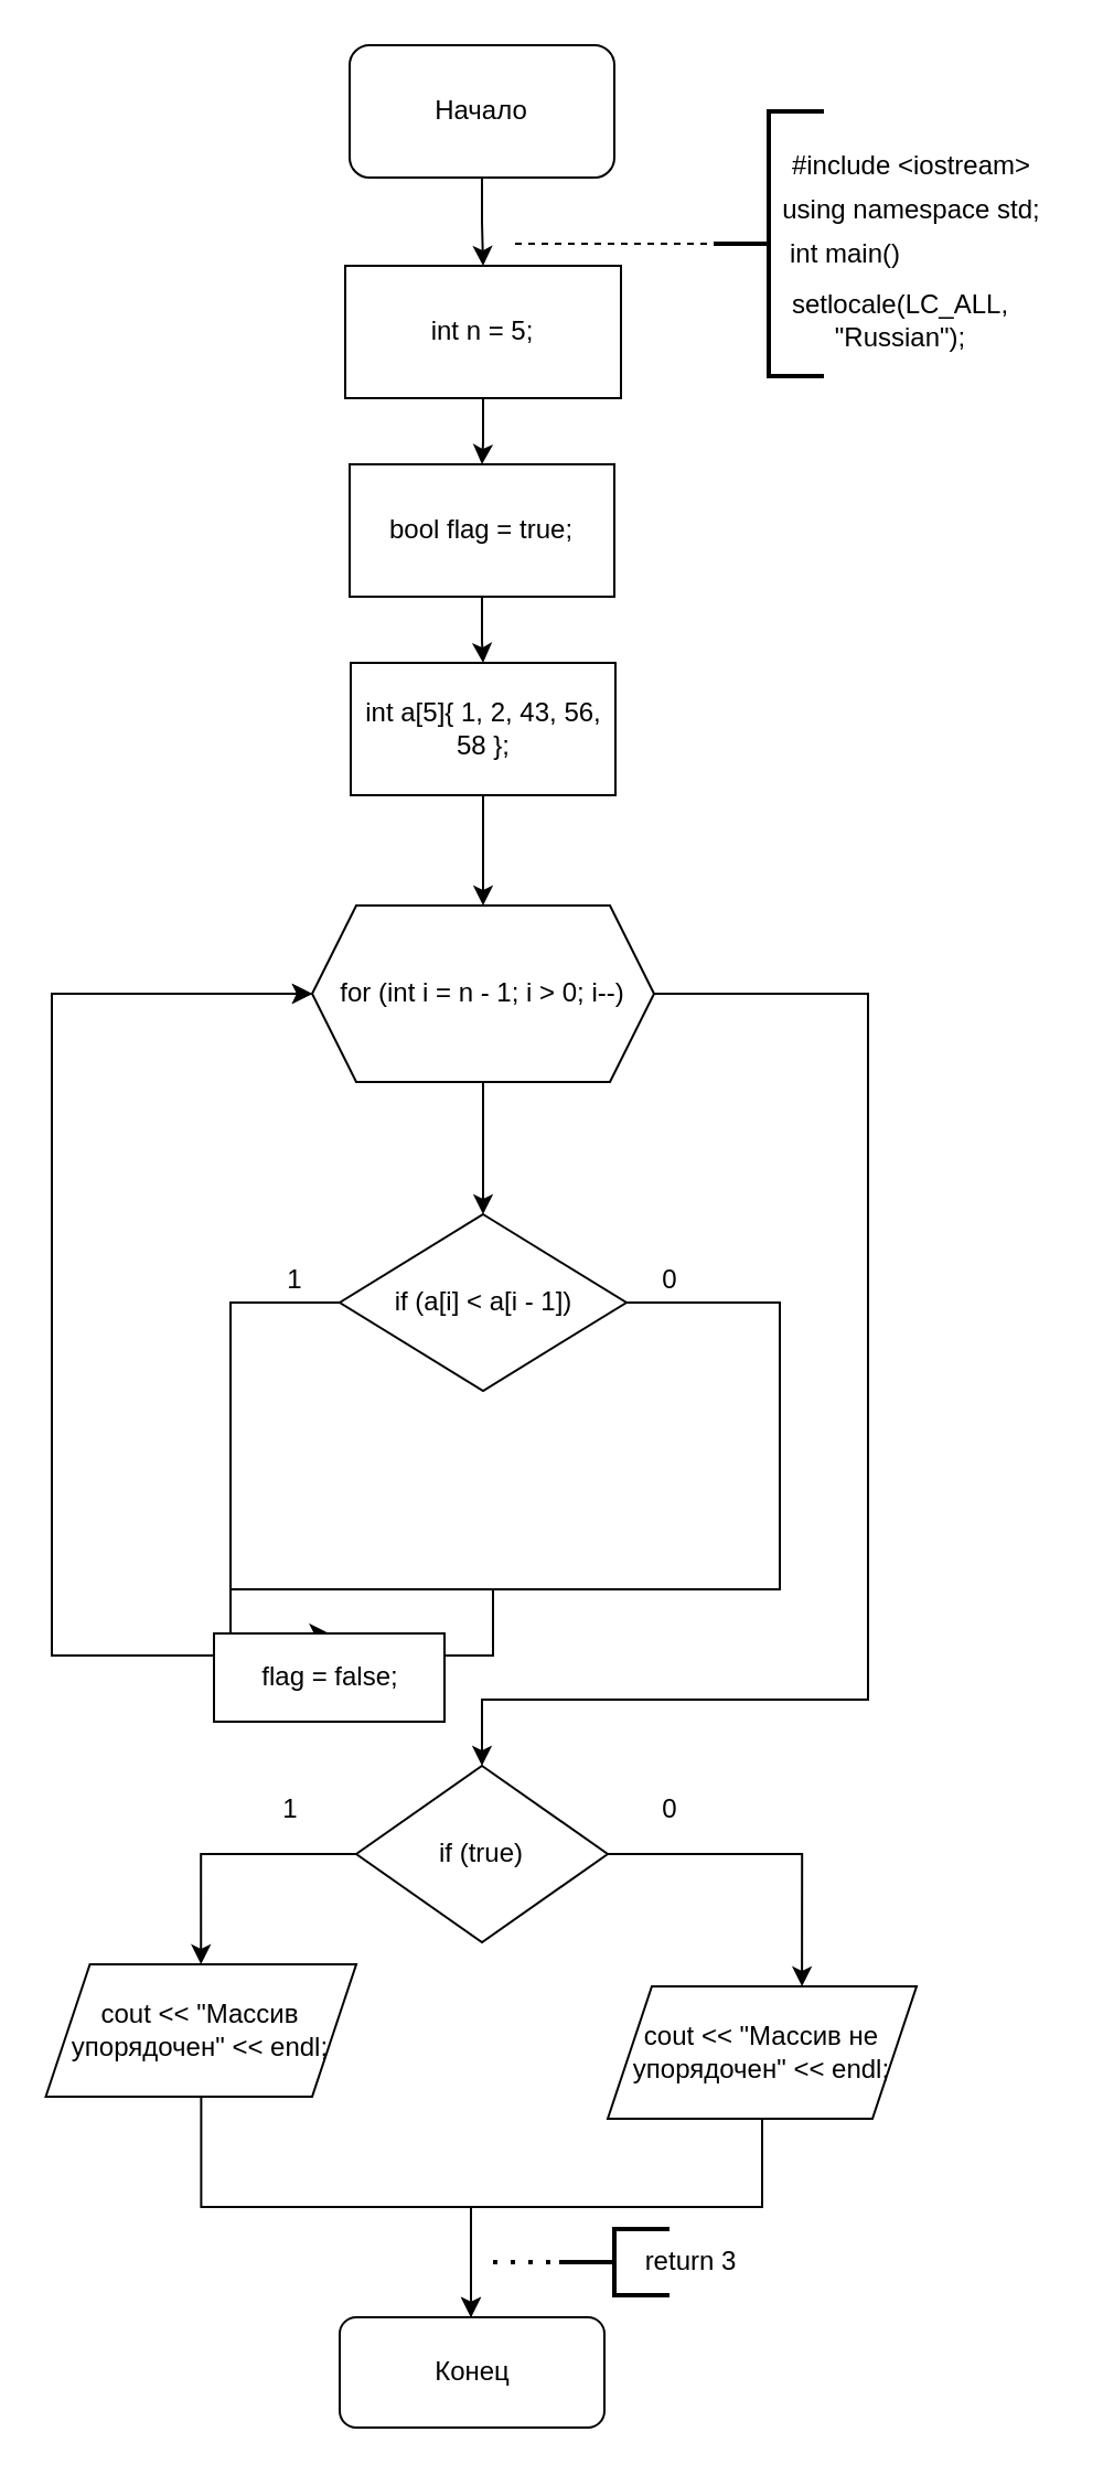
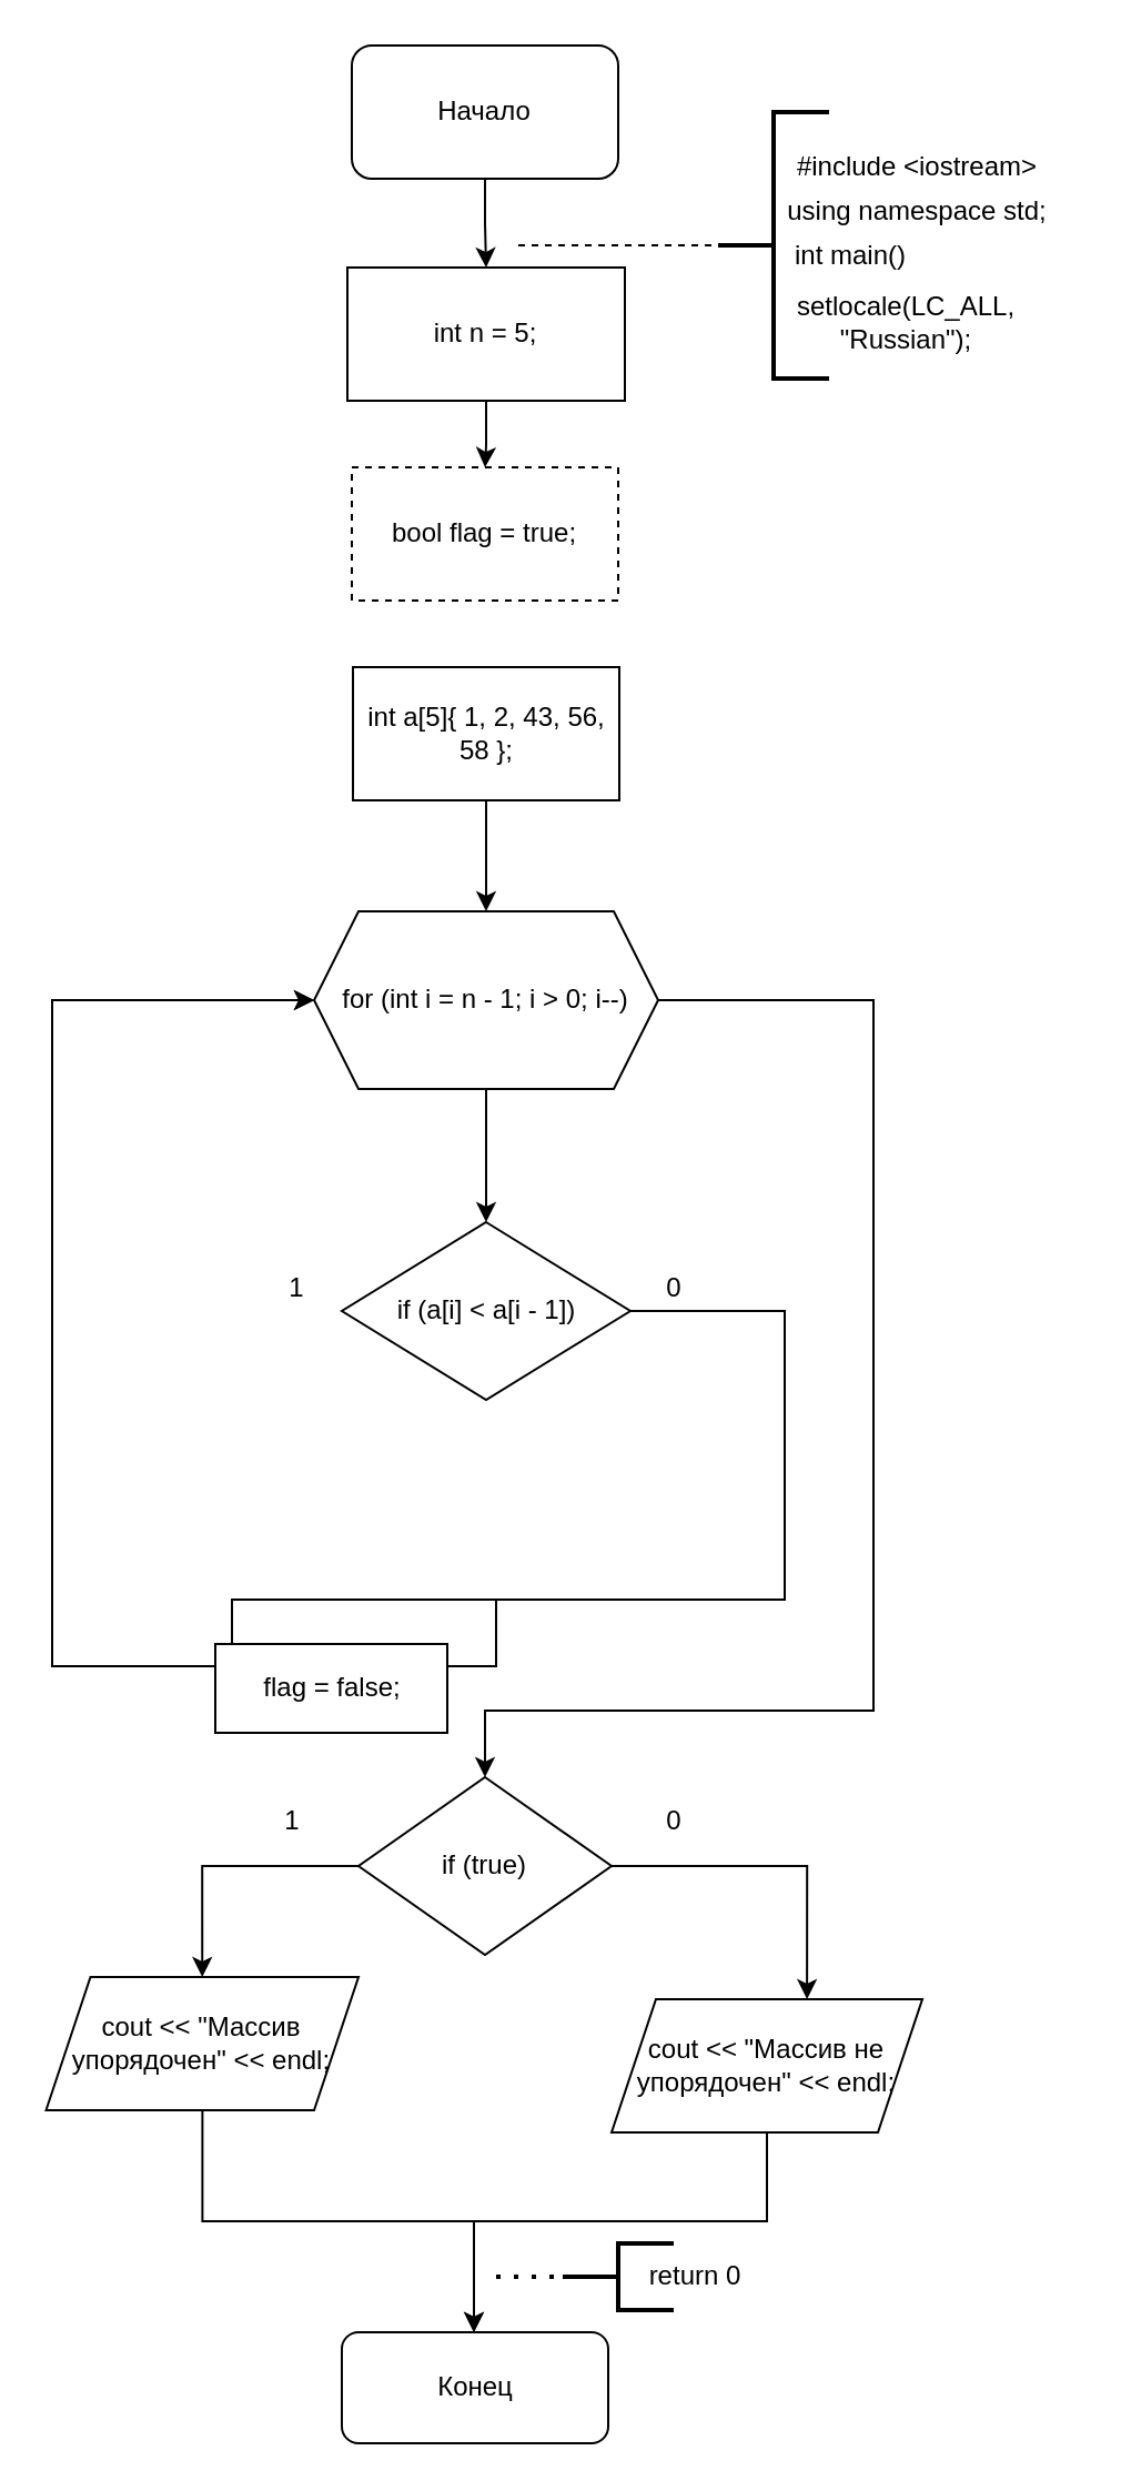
- <mxCell id="13" value="bool flag = true;" style="rounded=0;whiteSpace=wrap;html=1;" vertex="1" parent="1"><mxGeometry x="158" y="210" width="120" height="60" as="geometry" /></mxCell>
+ <mxCell id="13" value="bool flag = true;" style="rounded=0;whiteSpace=wrap;html=1;dashed=1;" vertex="1" parent="1"><mxGeometry x="158" y="210" width="120" height="60" as="geometry" /></mxCell>
- <mxCell id="12" style="edgeStyle=orthogonalEdgeStyle;rounded=0;orthogonalLoop=1;jettySize=auto;html=1;" edge="1" parent="1" source="13" target="15"><mxGeometry relative="1" as="geometry" /></mxCell>
- <mxCell id="19" style="edgeStyle=orthogonalEdgeStyle;rounded=0;orthogonalLoop=1;jettySize=auto;html=1;entryX=0.5;entryY=0;entryDx=0;entryDy=0;" edge="1" parent="1" source="21" target="23"><mxGeometry relative="1" as="geometry"><Array as="points"><mxPoint x="104" y="590" /></Array></mxGeometry></mxCell>
- <mxCell id="32" value="return 3" style="text;html=1;strokeColor=none;fillColor=none;align=center;verticalAlign=middle;whiteSpace=wrap;rounded=0;" vertex="1" parent="1"><mxGeometry x="283" y="1010" width="60" height="30" as="geometry" /></mxCell>
+ <mxCell id="32" value="return 0" style="text;html=1;strokeColor=none;fillColor=none;align=center;verticalAlign=middle;whiteSpace=wrap;rounded=0;" vertex="1" parent="1"><mxGeometry x="283" y="1010" width="60" height="30" as="geometry" /></mxCell>
